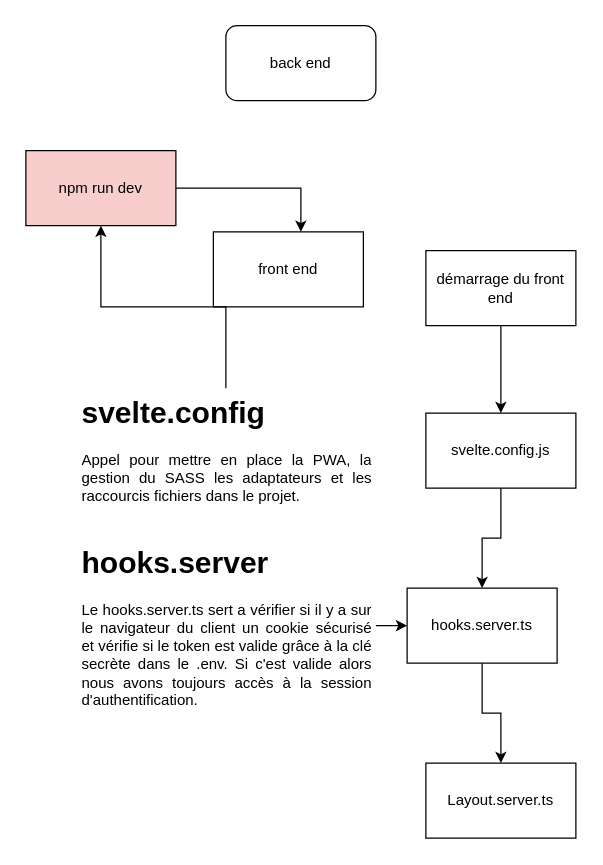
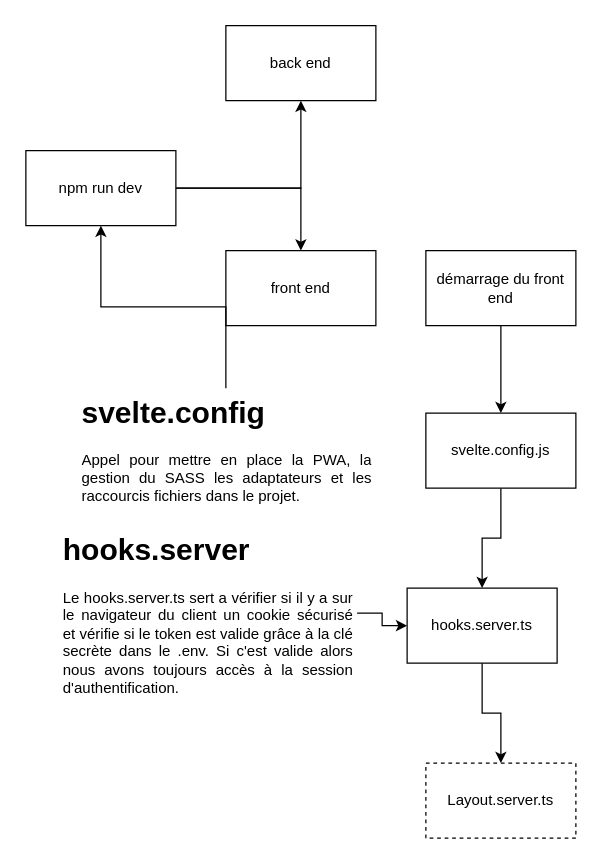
- <mxCell id="7" value="back end" style="whiteSpace=wrap;html=1;rounded=1;" vertex="1" parent="1"><mxGeometry x="180" y="20" width="120" height="60" as="geometry" /></mxCell>
+ <mxCell id="7" value="back end" style="rounded=0;whiteSpace=wrap;html=1;" vertex="1" parent="1"><mxGeometry x="180" y="20" width="120" height="60" as="geometry" /></mxCell>
+ <mxCell id="8" value="" style="endArrow=classic;html=1;rounded=0;exitX=1;exitY=0.5;exitDx=0;exitDy=0;entryX=0.5;entryY=1;entryDx=0;entryDy=0;" edge="1" parent="1" source="3" target="7"><mxGeometry width="50" height="50" relative="1" as="geometry"><mxPoint x="370" y="180" as="sourcePoint" /><mxPoint x="420" y="130" as="targetPoint" /><Array as="points"><mxPoint x="240" y="150" /></Array></mxGeometry></mxCell>
- <mxCell id="3" value="npm run dev" style="rounded=0;whiteSpace=wrap;html=1;fillColor=#f8cecc;" parent="1" vertex="1"><mxGeometry x="20" y="120" width="120" height="60" as="geometry" /></mxCell>
+ <mxCell id="3" value="npm run dev" style="rounded=0;whiteSpace=wrap;html=1;" parent="1" vertex="1"><mxGeometry x="20" y="120" width="120" height="60" as="geometry" /></mxCell>
- <mxCell id="4" value="front end" style="rounded=0;whiteSpace=wrap;html=1;" parent="1" vertex="1"><mxGeometry x="170" y="185" width="120" height="60" as="geometry" /></mxCell>
+ <mxCell id="4" value="front end" style="rounded=0;whiteSpace=wrap;html=1;" parent="1" vertex="1"><mxGeometry x="180" y="200" width="120" height="60" as="geometry" /></mxCell>
- <mxCell id="12" value="&lt;h1&gt;hooks.server&lt;/h1&gt;&lt;p style=&quot;text-align: justify;&quot;&gt;Le hooks.server.ts sert a vérifier si il y a sur le navigateur du client un cookie sécurisé et vérifie si le token est valide grâce à la clé secrète dans le .env. Si c'est valide alors nous avons toujours accès à la session d'authentification.&lt;br&gt;&lt;/p&gt;" style="text;html=1;strokeColor=none;fillColor=none;spacing=5;spacingTop=-20;whiteSpace=wrap;overflow=hidden;rounded=0;" vertex="1" parent="1"><mxGeometry x="60" y="430" width="240" height="140" as="geometry" /></mxCell>
+ <mxCell id="12" value="&lt;h1&gt;hooks.server&lt;/h1&gt;&lt;p style=&quot;text-align: justify;&quot;&gt;Le hooks.server.ts sert a vérifier si il y a sur le navigateur du client un cookie sécurisé et vérifie si le token est valide grâce à la clé secrète dans le .env. Si c'est valide alors nous avons toujours accès à la session d'authentification.&lt;br&gt;&lt;/p&gt;" style="text;html=1;strokeColor=none;fillColor=none;spacing=5;spacingTop=-20;whiteSpace=wrap;overflow=hidden;rounded=0;" vertex="1" parent="1"><mxGeometry x="45" y="420" width="240" height="140" as="geometry" /></mxCell>
- <mxCell id="13" value="Layout.server.ts" style="whiteSpace=wrap;html=1;rounded=0;" vertex="1" parent="1"><mxGeometry x="340" y="610" width="120" height="60" as="geometry" /></mxCell>
+ <mxCell id="13" value="Layout.server.ts" style="whiteSpace=wrap;html=1;rounded=0;dashed=1;" vertex="1" parent="1"><mxGeometry x="340" y="610" width="120" height="60" as="geometry" /></mxCell>
